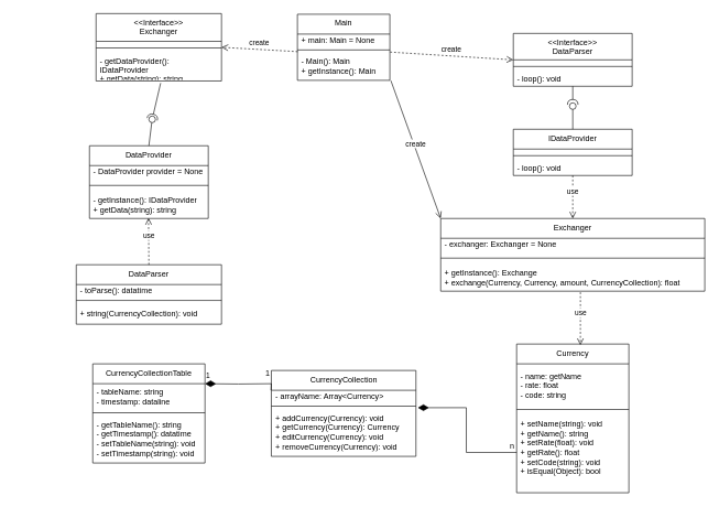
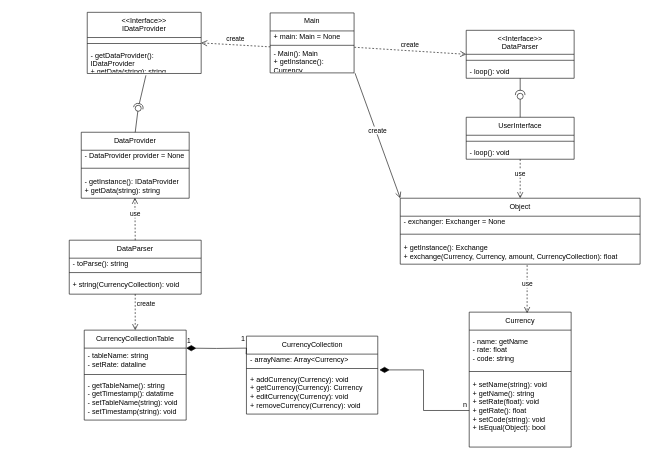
- <mxCell id="34" value="&amp;lt;&amp;lt;Interface&amp;gt;&amp;gt;&lt;br&gt;&lt;div&gt;Exchanger&lt;/div&gt;" style="swimlane;fontStyle=0;align=center;verticalAlign=top;childLayout=stackLayout;horizontal=1;startSize=42;horizontalStack=0;resizeParent=1;resizeParentMax=0;resizeLast=0;collapsible=0;marginBottom=0;html=1;whiteSpace=wrap;" vertex="1" parent="1"><mxGeometry x="145" y="20" width="190" height="102" as="geometry" /></mxCell>
+ <mxCell id="34" value="&amp;lt;&amp;lt;Interface&amp;gt;&amp;gt;&lt;br&gt;&lt;div&gt;IDataProvider&lt;/div&gt;" style="swimlane;fontStyle=0;align=center;verticalAlign=top;childLayout=stackLayout;horizontal=1;startSize=42;horizontalStack=0;resizeParent=1;resizeParentMax=0;resizeLast=0;collapsible=0;marginBottom=0;html=1;whiteSpace=wrap;" vertex="1" parent="1"><mxGeometry x="145" y="20" width="190" height="102" as="geometry" /></mxCell>
- <mxCell id="17" value="&lt;div&gt;- Main(): Main&lt;/div&gt;&lt;div&gt;+ getInstance(): Main&lt;br&gt;&lt;/div&gt;" style="text;html=1;strokeColor=none;fillColor=none;align=left;verticalAlign=middle;spacingLeft=4;spacingRight=4;overflow=hidden;rotatable=0;points=[[0,0.5],[1,0.5]];portConstraint=eastwest;whiteSpace=wrap;" vertex="1" parent="14"><mxGeometry y="58" width="140" height="42" as="geometry" /></mxCell>
+ <mxCell id="17" value="&lt;div&gt;- Main(): Main&lt;/div&gt;&lt;div&gt;+ getInstance(): Currency&lt;br&gt;&lt;/div&gt;" style="text;html=1;strokeColor=none;fillColor=none;align=left;verticalAlign=middle;spacingLeft=4;spacingRight=4;overflow=hidden;rotatable=0;points=[[0,0.5],[1,0.5]];portConstraint=eastwest;whiteSpace=wrap;" vertex="1" parent="14"><mxGeometry y="58" width="140" height="42" as="geometry" /></mxCell>
- <mxCell id="37" value="IDataProvider" style="swimlane;fontStyle=0;align=center;verticalAlign=top;childLayout=stackLayout;horizontal=1;startSize=30;horizontalStack=0;resizeParent=1;resizeParentMax=0;resizeLast=0;collapsible=0;marginBottom=0;html=1;whiteSpace=wrap;" vertex="1" parent="1"><mxGeometry x="777" y="195" width="180" height="70" as="geometry" /></mxCell>
+ <mxCell id="37" value="UserInterface" style="swimlane;fontStyle=0;align=center;verticalAlign=top;childLayout=stackLayout;horizontal=1;startSize=30;horizontalStack=0;resizeParent=1;resizeParentMax=0;resizeLast=0;collapsible=0;marginBottom=0;html=1;whiteSpace=wrap;" vertex="1" parent="1"><mxGeometry x="777" y="195" width="180" height="70" as="geometry" /></mxCell>
- <mxCell id="26" value="Exchanger" style="swimlane;fontStyle=0;align=center;verticalAlign=top;childLayout=stackLayout;horizontal=1;startSize=30;horizontalStack=0;resizeParent=1;resizeParentMax=0;resizeLast=0;collapsible=0;marginBottom=0;html=1;whiteSpace=wrap;" vertex="1" parent="1"><mxGeometry x="667" y="330" width="400" height="110" as="geometry" /></mxCell>
+ <mxCell id="26" value="Object" style="swimlane;fontStyle=0;align=center;verticalAlign=top;childLayout=stackLayout;horizontal=1;startSize=30;horizontalStack=0;resizeParent=1;resizeParentMax=0;resizeLast=0;collapsible=0;marginBottom=0;html=1;whiteSpace=wrap;" vertex="1" parent="1"><mxGeometry x="667" y="330" width="400" height="110" as="geometry" /></mxCell>
- <mxCell id="23" value="- toParse(): datatime" style="text;html=1;strokeColor=none;fillColor=none;align=left;verticalAlign=middle;spacingLeft=4;spacingRight=4;overflow=hidden;rotatable=0;points=[[0,0.5],[1,0.5]];portConstraint=eastwest;whiteSpace=wrap;" vertex="1" parent="22"><mxGeometry y="30" width="220" height="20" as="geometry" /></mxCell>
+ <mxCell id="23" value="- toParse(): string" style="text;html=1;strokeColor=none;fillColor=none;align=left;verticalAlign=middle;spacingLeft=4;spacingRight=4;overflow=hidden;rotatable=0;points=[[0,0.5],[1,0.5]];portConstraint=eastwest;whiteSpace=wrap;" vertex="1" parent="22"><mxGeometry y="30" width="220" height="20" as="geometry" /></mxCell>
+ <mxCell id="31" value="&lt;div&gt;create&lt;/div&gt;&lt;div&gt;&lt;br&gt;&lt;/div&gt;" style="html=1;verticalAlign=bottom;endArrow=open;dashed=1;endSize=8;curved=0;rounded=0;entryX=0.5;entryY=0;entryDx=0;entryDy=0;exitX=0.5;exitY=1;exitDx=0;exitDy=0;" edge="1" parent="1" source="22" target="2"><mxGeometry x="0.312" y="18" relative="1" as="geometry"><mxPoint x="240" y="310" as="sourcePoint" /><mxPoint x="160" y="310" as="targetPoint" /><mxPoint as="offset" /></mxGeometry></mxCell>
- <mxCell id="3" value="&lt;div&gt;- tableName: string&lt;/div&gt;&lt;div&gt;- timestamp: dataline&lt;br&gt;&lt;/div&gt;" style="text;html=1;strokeColor=none;fillColor=none;align=left;verticalAlign=middle;spacingLeft=4;spacingRight=4;overflow=hidden;rotatable=0;points=[[0,0.5],[1,0.5]];portConstraint=eastwest;whiteSpace=wrap;" vertex="1" parent="2"><mxGeometry y="30" width="170" height="40" as="geometry" /></mxCell>
+ <mxCell id="3" value="&lt;div&gt;- tableName: string&lt;/div&gt;&lt;div&gt;- setRate: dataline&lt;br&gt;&lt;/div&gt;" style="text;html=1;strokeColor=none;fillColor=none;align=left;verticalAlign=middle;spacingLeft=4;spacingRight=4;overflow=hidden;rotatable=0;points=[[0,0.5],[1,0.5]];portConstraint=eastwest;whiteSpace=wrap;" vertex="1" parent="2"><mxGeometry y="30" width="170" height="40" as="geometry" /></mxCell>
